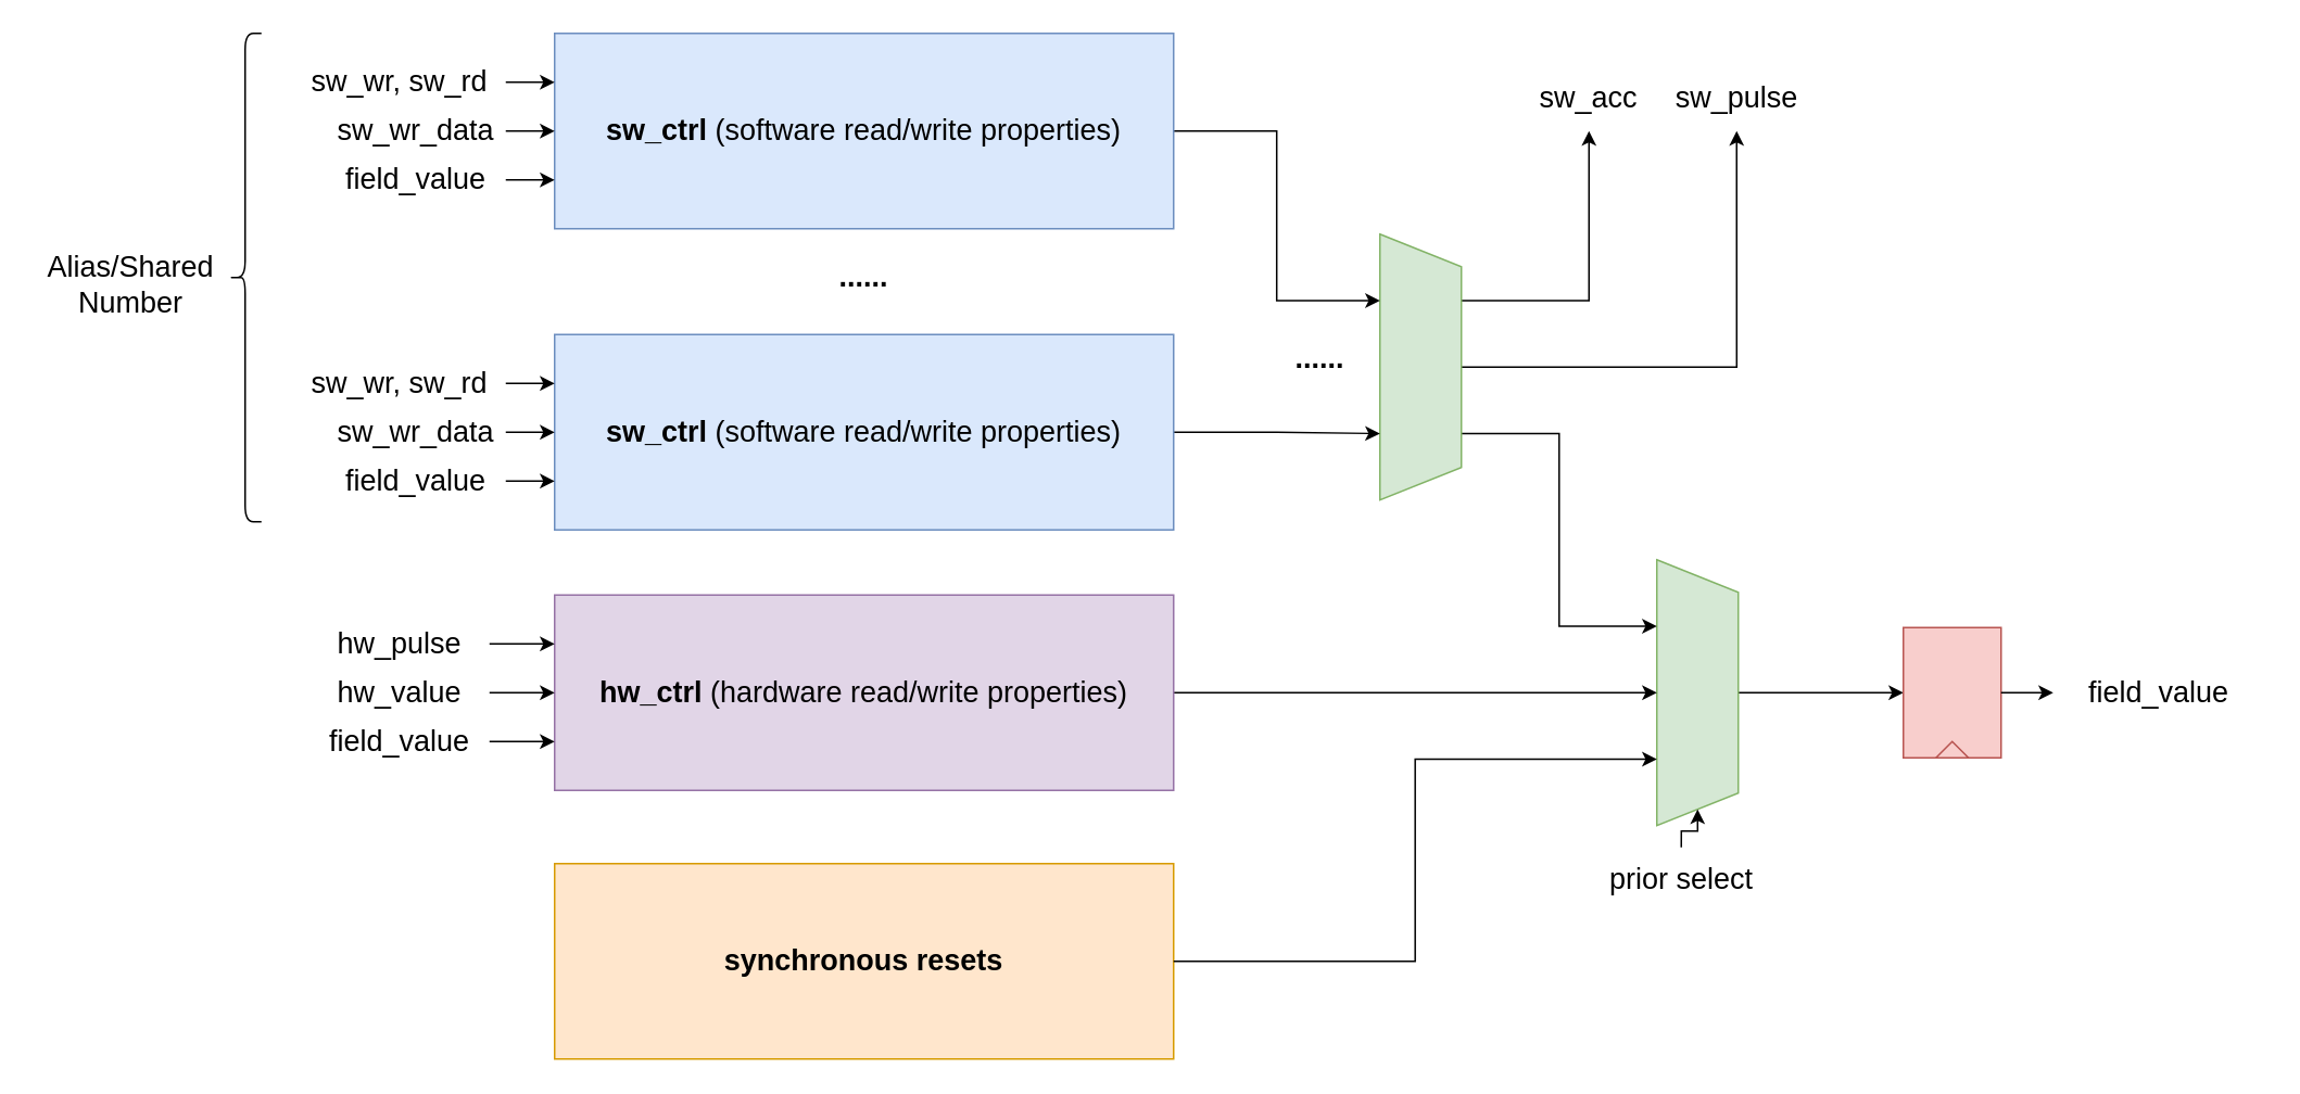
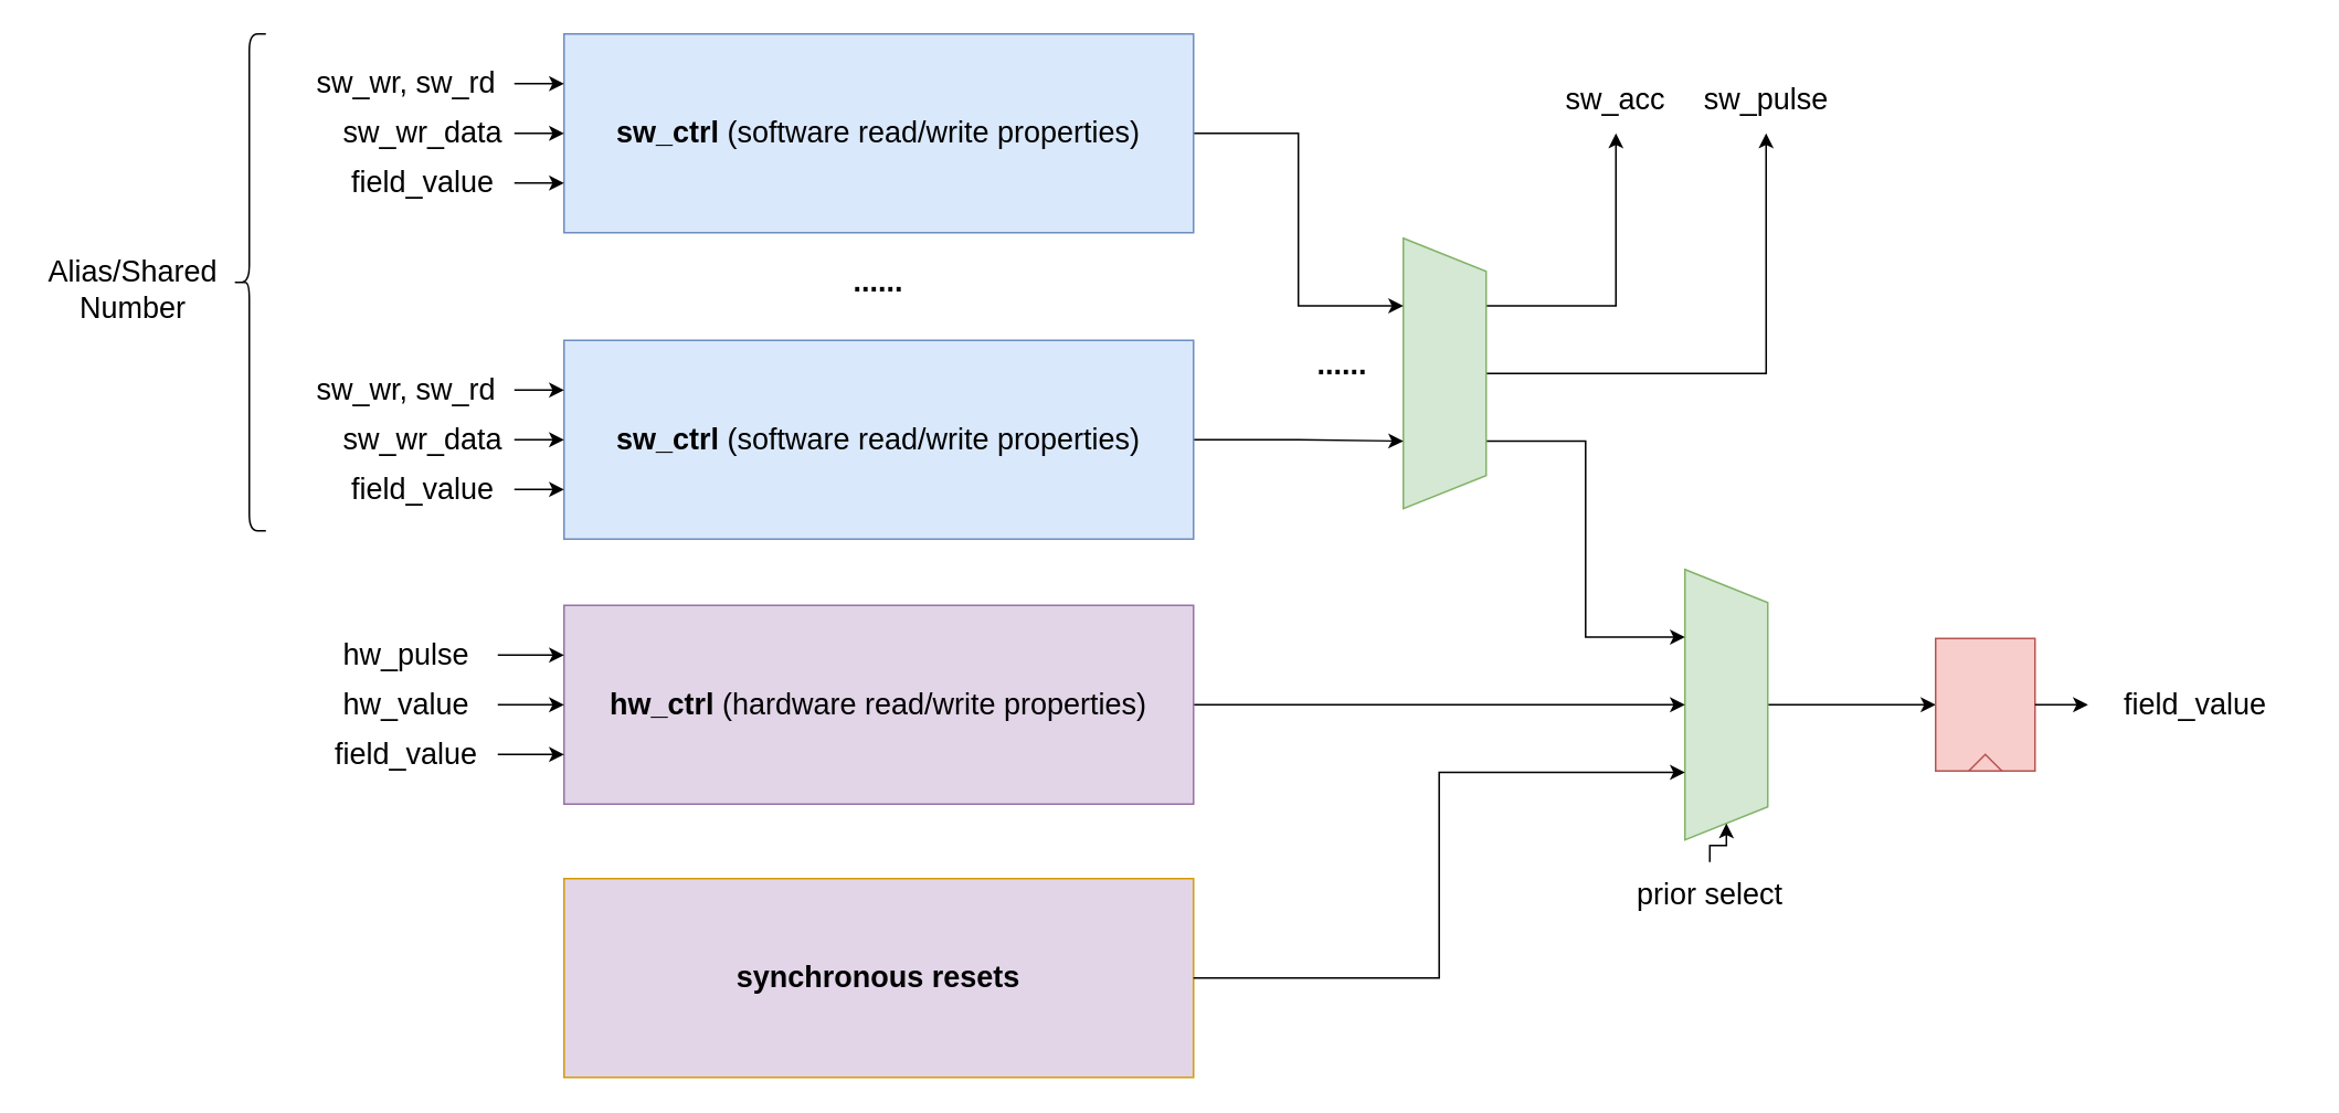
- <mxCell id="12" value="&lt;b style=&quot;font-size: 18px&quot;&gt;synchronous resets&lt;/b&gt;" style="rounded=0;whiteSpace=wrap;html=1;fillColor=#ffe6cc;strokeColor=#d79b00;" vertex="1" parent="11"><mxGeometry width="380" height="120" as="geometry" /></mxCell>
+ <mxCell id="12" value="&lt;b style=&quot;font-size: 18px&quot;&gt;synchronous resets&lt;/b&gt;" style="rounded=0;whiteSpace=wrap;html=1;fillColor=#e1d5e7;strokeColor=#d79b00;" vertex="1" parent="11"><mxGeometry width="380" height="120" as="geometry" /></mxCell>
